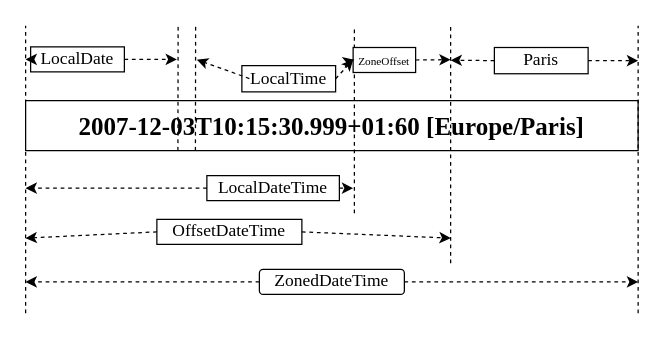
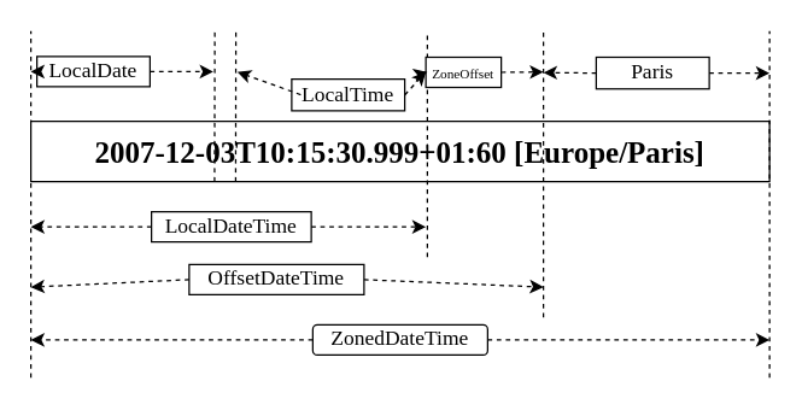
- <mxCell id="13" value="&lt;font style=&quot;font-size: 14px;&quot;&gt;LocalDateTime&lt;/font&gt;" style="rounded=0;whiteSpace=wrap;html=1;fontFamily=Microsoft YaHei UI;fontSize=14;direction=south;" vertex="1" parent="1"><mxGeometry x="165" y="140" width="106" height="20" as="geometry" /></mxCell>
+ <mxCell id="13" value="&lt;font style=&quot;font-size: 14px;&quot;&gt;LocalDateTime&lt;/font&gt;" style="rounded=0;whiteSpace=wrap;html=1;fontFamily=Microsoft YaHei UI;fontSize=14;direction=south;" vertex="1" parent="1"><mxGeometry x="100" y="140" width="106" height="20" as="geometry" /></mxCell>
